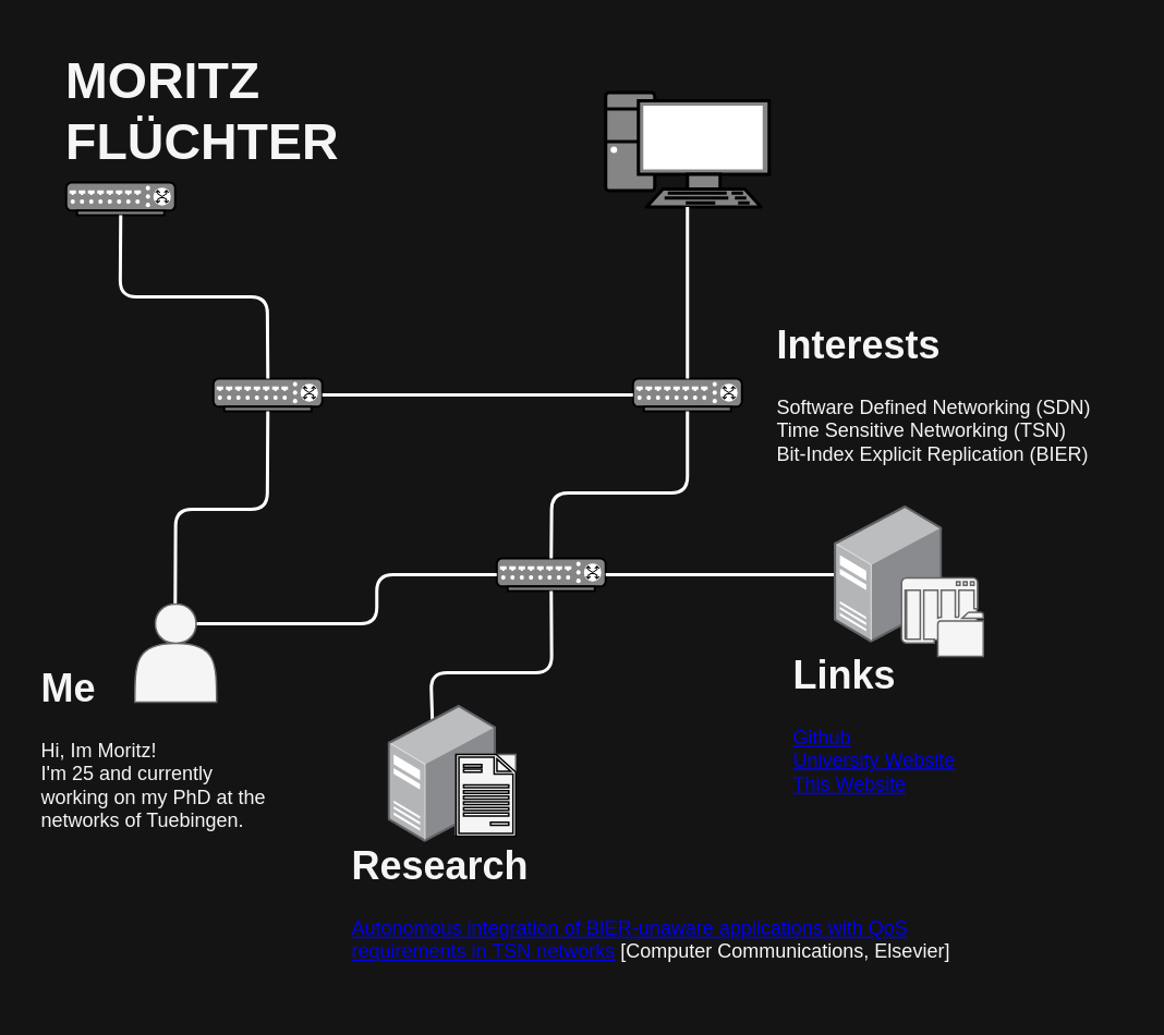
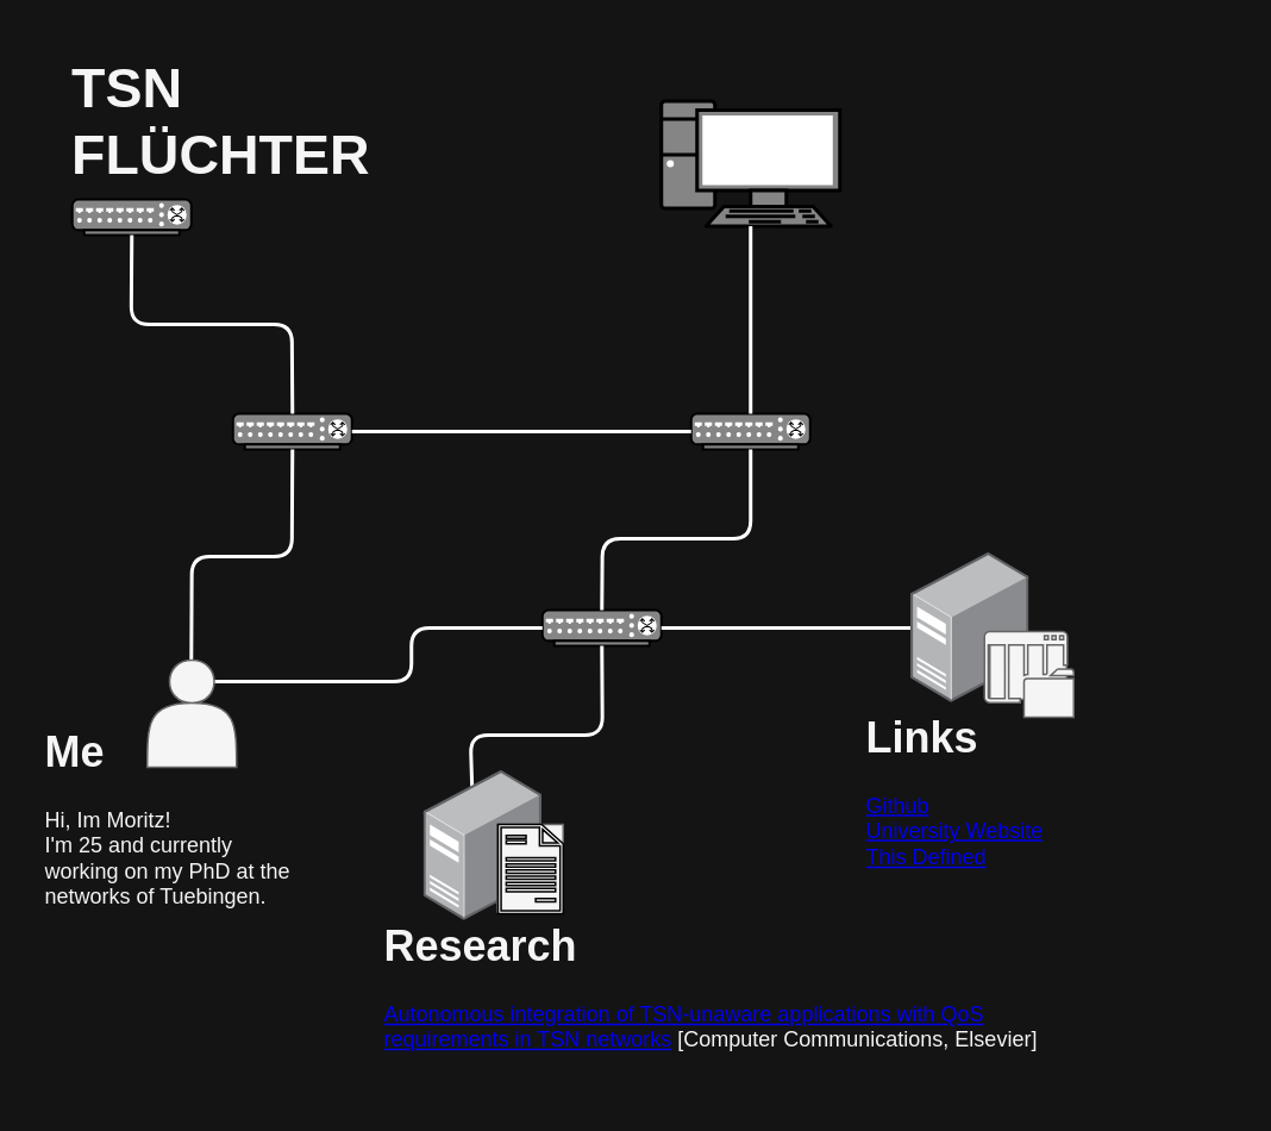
- <mxCell id="3" value="&lt;h1 style=&quot;font-size: 31px;&quot;&gt;MORITZ&lt;br style=&quot;font-size: 31px;&quot;&gt;FLÜCHTER&lt;/h1&gt;" style="text;html=1;strokeColor=none;fillColor=none;spacing=5;spacingTop=-20;whiteSpace=wrap;overflow=hidden;rounded=0;fontColor=#F5F5F5;fontSize=31;" parent="1" vertex="1"><mxGeometry x="35" y="20" width="280" height="115" as="geometry" /></mxCell>
+ <mxCell id="3" value="&lt;h1 style=&quot;font-size: 31px;&quot;&gt;TSN&lt;br style=&quot;font-size: 31px;&quot;&gt;FLÜCHTER&lt;/h1&gt;" style="text;html=1;strokeColor=none;fillColor=none;spacing=5;spacingTop=-20;whiteSpace=wrap;overflow=hidden;rounded=0;fontColor=#F5F5F5;fontSize=31;" parent="1" vertex="1"><mxGeometry x="35" y="20" width="280" height="115" as="geometry" /></mxCell>
- <mxCell id="6" value="&lt;h1&gt;Interests&lt;/h1&gt;&lt;div&gt;Software Defined Networking (SDN)&lt;/div&gt;&lt;div&gt;Time Sensitive Networking (TSN)&lt;/div&gt;&lt;div&gt;Bit-Index Explicit Replication (BIER)&lt;/div&gt;" style="text;html=1;strokeColor=none;fillColor=none;spacing=5;spacingTop=-20;whiteSpace=wrap;overflow=hidden;rounded=0;fontColor=#F5F5F5;" parent="1" vertex="1"><mxGeometry x="470" y="191" width="220" height="100" as="geometry" /></mxCell>
- <mxCell id="5" value="&lt;h1&gt;Links&lt;/h1&gt;&lt;div&gt;&lt;a href=&quot;https://github.com/MoritzFlu&quot;&gt;Github&lt;/a&gt;&lt;/div&gt;&lt;div&gt;&lt;a href=&quot;https://uni-tuebingen.de/fakultaeten/mathematisch-naturwissenschaftliche-fakultaet/fachbereiche/informatik/lehrstuehle/kommunikationsnetze/staff/moritz-fluechter/&quot;&gt;University Website&lt;/a&gt;&lt;/div&gt;&lt;div&gt;&lt;a href=&quot;https://github.com/MoritzFlu/website&quot;&gt;This Website&lt;/a&gt;&lt;/div&gt;" style="text;html=1;strokeColor=none;fillColor=none;spacing=5;spacingTop=-20;whiteSpace=wrap;overflow=hidden;rounded=0;fontColor=#F5F5F5;" parent="1" vertex="1"><mxGeometry x="480" y="393" width="150" height="98" as="geometry" /></mxCell>
+ <mxCell id="5" value="&lt;h1&gt;Links&lt;/h1&gt;&lt;div&gt;&lt;a href=&quot;https://github.com/MoritzFlu&quot;&gt;Github&lt;/a&gt;&lt;/div&gt;&lt;div&gt;&lt;a href=&quot;https://uni-tuebingen.de/fakultaeten/mathematisch-naturwissenschaftliche-fakultaet/fachbereiche/informatik/lehrstuehle/kommunikationsnetze/staff/moritz-fluechter/&quot;&gt;University Website&lt;/a&gt;&lt;/div&gt;&lt;div&gt;&lt;a href=&quot;https://github.com/MoritzFlu/website&quot;&gt;This Defined&lt;/a&gt;&lt;/div&gt;" style="text;html=1;strokeColor=none;fillColor=none;spacing=5;spacingTop=-20;whiteSpace=wrap;overflow=hidden;rounded=0;fontColor=#F5F5F5;" parent="1" vertex="1"><mxGeometry x="480" y="393" width="150" height="98" as="geometry" /></mxCell>
- <mxCell id="4" value="&lt;h1&gt;Research&lt;/h1&gt;&lt;p&gt;&lt;span style=&quot;background-color: initial;&quot;&gt;&lt;a href=&quot;https://www.sciencedirect.com/science/article/pii/S0140366424001439&quot;&gt;Autonomous integration of BIER-unaware applications with QoS requirements in TSN networks&lt;/a&gt; [Computer Communications, Elsevier]&lt;/span&gt;&lt;/p&gt;" style="text;html=1;strokeColor=none;fillColor=none;spacing=5;spacingTop=-20;whiteSpace=wrap;overflow=hidden;rounded=0;fontColor=#F5F5F5;" parent="1" vertex="1"><mxGeometry x="210" y="510" width="390" height="101" as="geometry" /></mxCell>
+ <mxCell id="4" value="&lt;h1&gt;Research&lt;/h1&gt;&lt;p&gt;&lt;span style=&quot;background-color: initial;&quot;&gt;&lt;a href=&quot;https://www.sciencedirect.com/science/article/pii/S0140366424001439&quot;&gt;Autonomous integration of TSN-unaware applications with QoS requirements in TSN networks&lt;/a&gt; [Computer Communications, Elsevier]&lt;/span&gt;&lt;/p&gt;" style="text;html=1;strokeColor=none;fillColor=none;spacing=5;spacingTop=-20;whiteSpace=wrap;overflow=hidden;rounded=0;fontColor=#F5F5F5;" parent="1" vertex="1"><mxGeometry x="210" y="510" width="390" height="101" as="geometry" /></mxCell>
